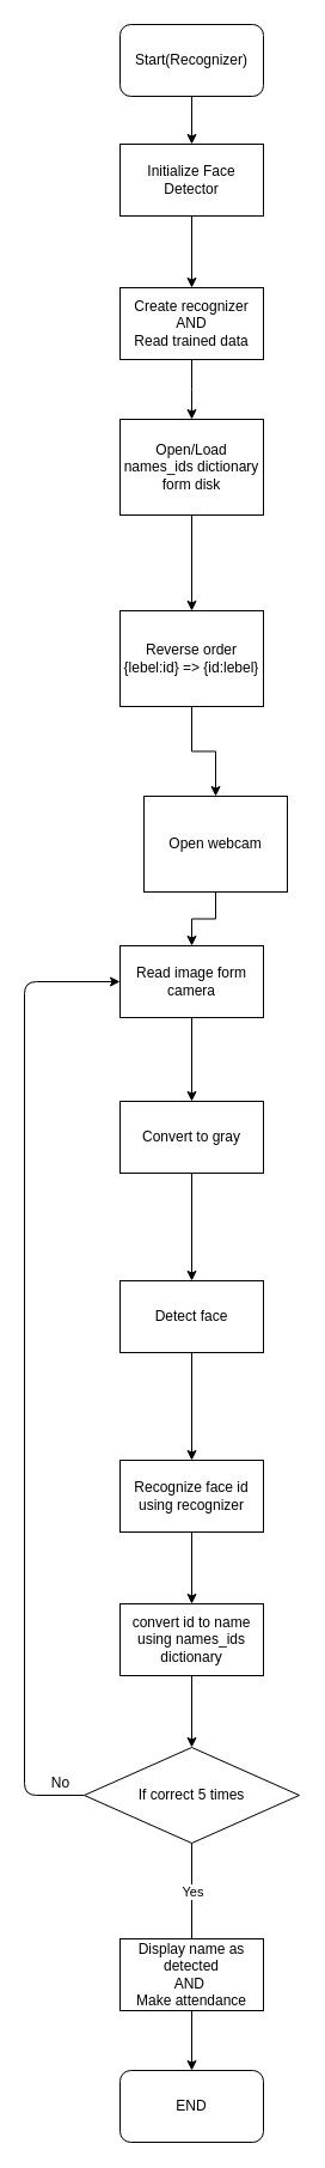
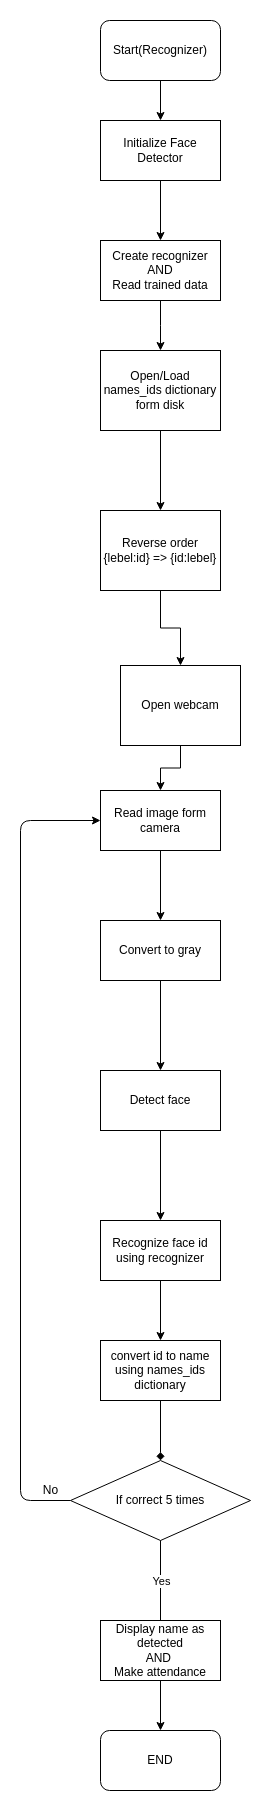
- <mxCell id="29" value="" style="edgeStyle=orthogonalEdgeStyle;rounded=0;orthogonalLoop=1;jettySize=auto;html=1;" parent="1" source="30" target="22" edge="1"><mxGeometry relative="1" as="geometry" /></mxCell>
+ <mxCell id="29" value="" style="edgeStyle=orthogonalEdgeStyle;rounded=0;orthogonalLoop=1;jettySize=auto;html=1;endArrow=diamond;" parent="1" source="30" target="22" edge="1"><mxGeometry relative="1" as="geometry" /></mxCell>
